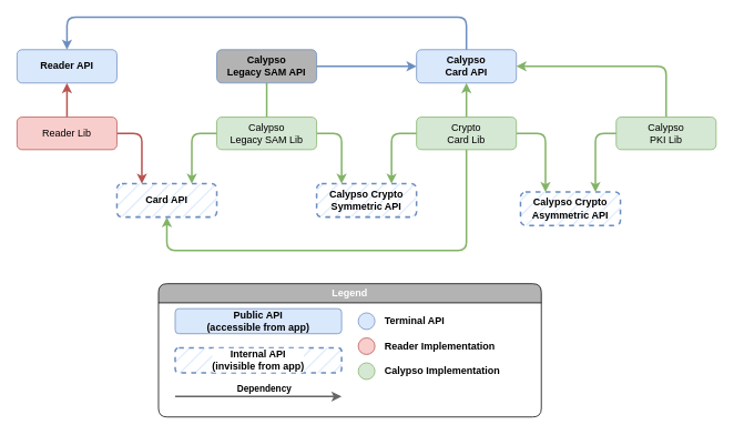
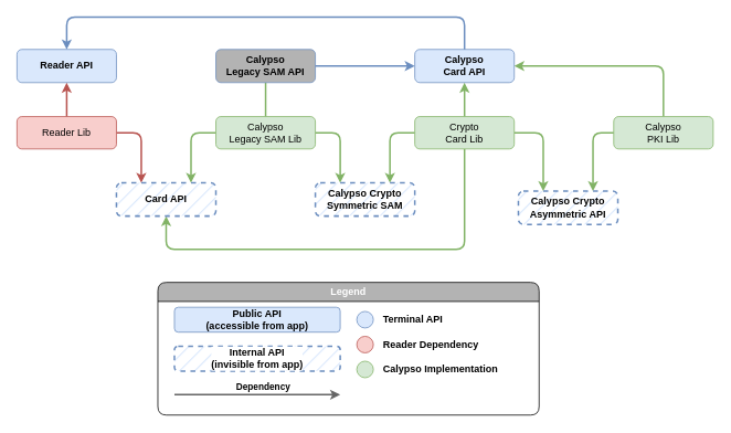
- <mxCell id="21" value="Calypso Crypto Symmetric API" style="rounded=1;whiteSpace=wrap;html=1;fillColor=#dae8fc;strokeColor=#6c8ebf;fontStyle=1;dashed=1;strokeWidth=2;fillStyle=hatch;" parent="1" vertex="1"><mxGeometry x="380" y="220" width="120" height="40" as="geometry" /></mxCell>
+ <mxCell id="21" value="Calypso Crypto Symmetric SAM" style="rounded=1;whiteSpace=wrap;html=1;fillColor=#dae8fc;strokeColor=#6c8ebf;fontStyle=1;dashed=1;strokeWidth=2;fillStyle=hatch;" parent="1" vertex="1"><mxGeometry x="380" y="220" width="120" height="40" as="geometry" /></mxCell>
- <mxCell id="33" value="Reader Implementation" style="text;html=1;strokeColor=none;fillColor=none;align=left;verticalAlign=middle;whiteSpace=wrap;rounded=0;strokeWidth=1;fontStyle=1" parent="25" vertex="1"><mxGeometry x="270" y="60" width="180" height="30" as="geometry" /></mxCell>
+ <mxCell id="33" value="Reader Dependency" style="text;html=1;strokeColor=none;fillColor=none;align=left;verticalAlign=middle;whiteSpace=wrap;rounded=0;strokeWidth=1;fontStyle=1" parent="25" vertex="1"><mxGeometry x="270" y="60" width="180" height="30" as="geometry" /></mxCell>
